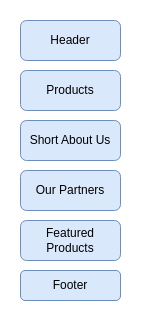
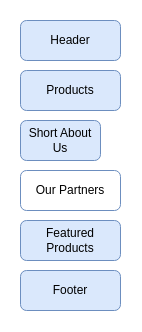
- <mxCell id="3" value="Short About Us" style="rounded=1;whiteSpace=wrap;html=1;fillColor=#dae8fc;strokeColor=#6c8ebf;" parent="1" vertex="1"><mxGeometry x="20" y="120" width="100" height="40" as="geometry" /></mxCell>
+ <mxCell id="3" value="Short About Us" style="rounded=1;whiteSpace=wrap;html=1;fillColor=#dae8fc;strokeColor=#6c8ebf;" parent="1" vertex="1"><mxGeometry x="20" y="120" width="80" height="40" as="geometry" /></mxCell>
- <mxCell id="6" value="Our Partners" style="rounded=1;whiteSpace=wrap;html=1;fillColor=#dae8fc;strokeColor=#6c8ebf;" vertex="1" parent="1"><mxGeometry x="20" y="170" width="100" height="40" as="geometry" /></mxCell>
+ <mxCell id="6" value="Our Partners" style="rounded=1;whiteSpace=wrap;html=1;fillColor=#ffffff;strokeColor=#6c8ebf;" vertex="1" parent="1"><mxGeometry x="20" y="170" width="100" height="40" as="geometry" /></mxCell>
- <mxCell id="5" value="&lt;div&gt;Footer&lt;br&gt;&lt;/div&gt;" style="rounded=1;whiteSpace=wrap;html=1;fillColor=#dae8fc;strokeColor=#6c8ebf;" parent="1" vertex="1"><mxGeometry x="20" y="270" width="100" height="30" as="geometry" /></mxCell>
+ <mxCell id="5" value="&lt;div&gt;Footer&lt;br&gt;&lt;/div&gt;" style="rounded=1;whiteSpace=wrap;html=1;fillColor=#dae8fc;strokeColor=#6c8ebf;" parent="1" vertex="1"><mxGeometry x="20" y="270" width="100" height="40" as="geometry" /></mxCell>
